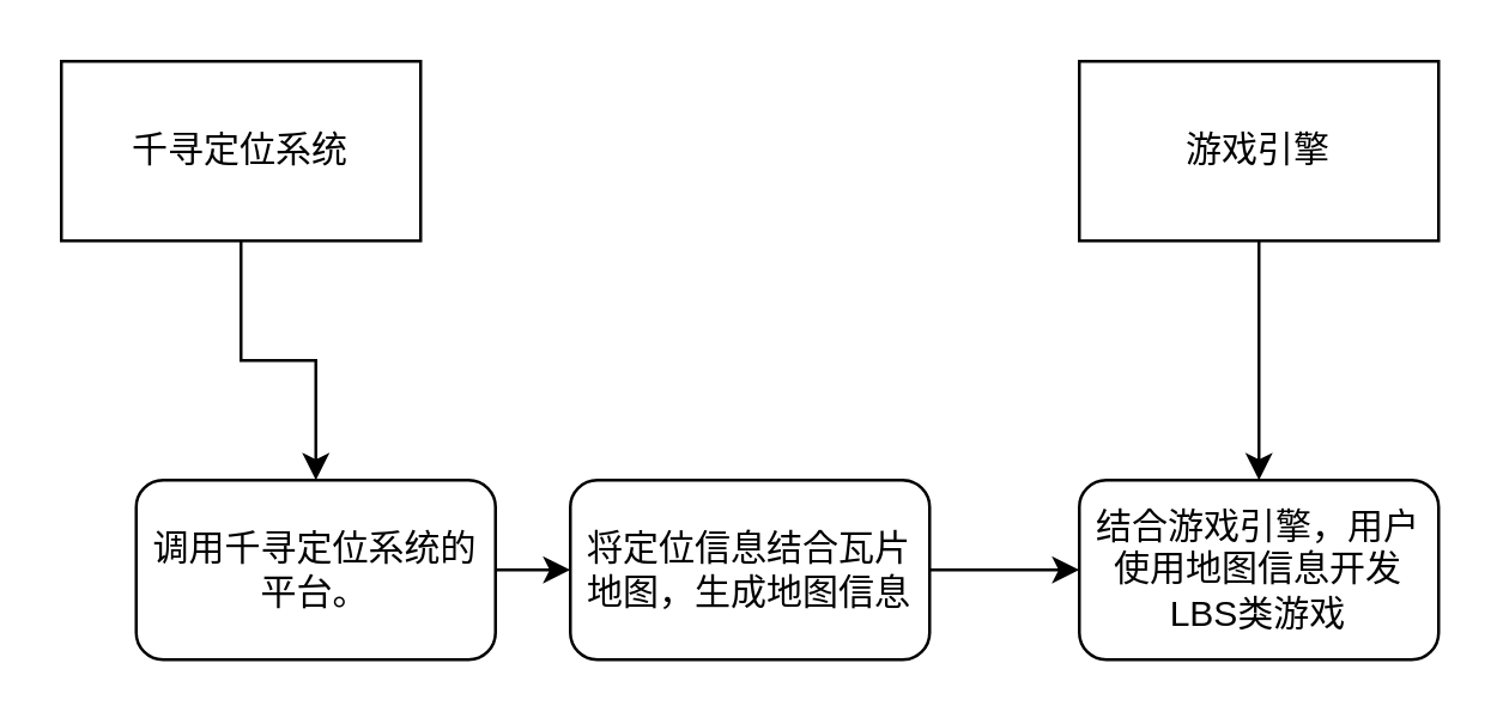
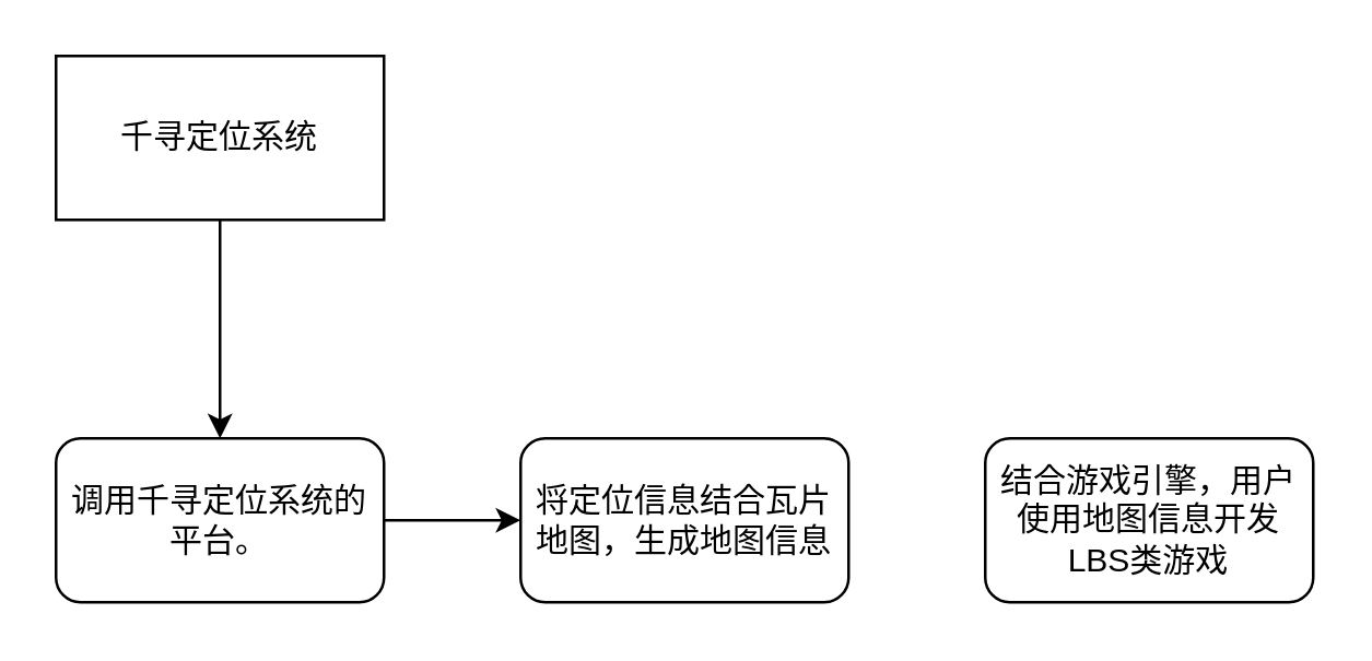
- <mxCell id="10" value="游戏引擎" style="rounded=0;whiteSpace=wrap;html=1;" parent="1" vertex="1"><mxGeometry x="360" y="20" width="120" height="60" as="geometry" /></mxCell>
- <mxCell id="9" style="edgeStyle=orthogonalEdgeStyle;rounded=0;orthogonalLoop=1;jettySize=auto;html=1;entryX=0.5;entryY=0;entryDx=0;entryDy=0;" parent="1" source="10" target="8" edge="1"><mxGeometry relative="1" as="geometry" /></mxCell>
- <mxCell id="5" value="调用千寻定位系统的平台。" style="rounded=1;whiteSpace=wrap;html=1;" parent="1" vertex="1"><mxGeometry x="45" y="160" width="120" height="60" as="geometry" /></mxCell>
+ <mxCell id="5" value="调用千寻定位系统的平台。" style="rounded=1;whiteSpace=wrap;html=1;" parent="1" vertex="1"><mxGeometry x="20" y="160" width="120" height="60" as="geometry" /></mxCell>
- <mxCell id="6" style="edgeStyle=orthogonalEdgeStyle;rounded=0;orthogonalLoop=1;jettySize=auto;html=1;entryX=0;entryY=0.5;entryDx=0;entryDy=0;" parent="1" source="7" target="8" edge="1"><mxGeometry relative="1" as="geometry" /></mxCell>
